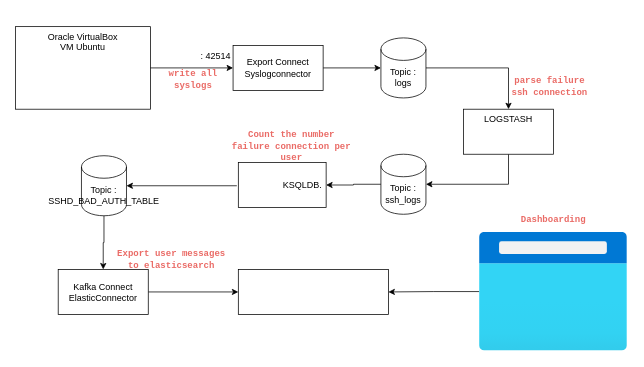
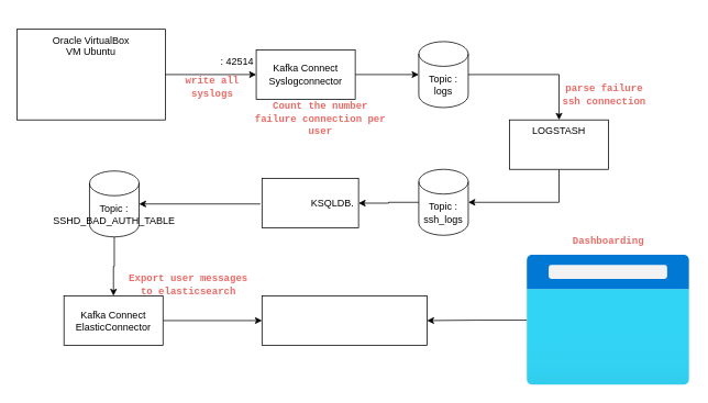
- <mxCell id="3" value="Export Connect &lt;br&gt;Syslogconnector" style="rounded=0;whiteSpace=wrap;html=1;" parent="1" vertex="1"><mxGeometry x="310" y="60" width="120" height="60" as="geometry" /></mxCell>
+ <mxCell id="3" value="Kafka Connect &lt;br&gt;Syslogconnector" style="rounded=0;whiteSpace=wrap;html=1;" parent="1" vertex="1"><mxGeometry x="310" y="60" width="120" height="60" as="geometry" /></mxCell>
- <mxCell id="34" value="&lt;font face=&quot;Courier New&quot; color=&quot;#ea6b66&quot;&gt;&lt;b&gt;Count the number failure connection per user&lt;/b&gt;&lt;/font&gt;" style="text;html=1;strokeColor=none;fillColor=none;align=center;verticalAlign=middle;whiteSpace=wrap;rounded=0;" vertex="1" parent="1"><mxGeometry x="306" y="179" width="164" height="30" as="geometry" /></mxCell>
+ <mxCell id="34" value="&lt;font face=&quot;Courier New&quot; color=&quot;#ea6b66&quot;&gt;&lt;b&gt;Count the number failure connection per user&lt;/b&gt;&lt;/font&gt;" style="text;html=1;strokeColor=none;fillColor=none;align=center;verticalAlign=middle;whiteSpace=wrap;rounded=0;" vertex="1" parent="1"><mxGeometry x="306" y="129" width="164" height="30" as="geometry" /></mxCell>
